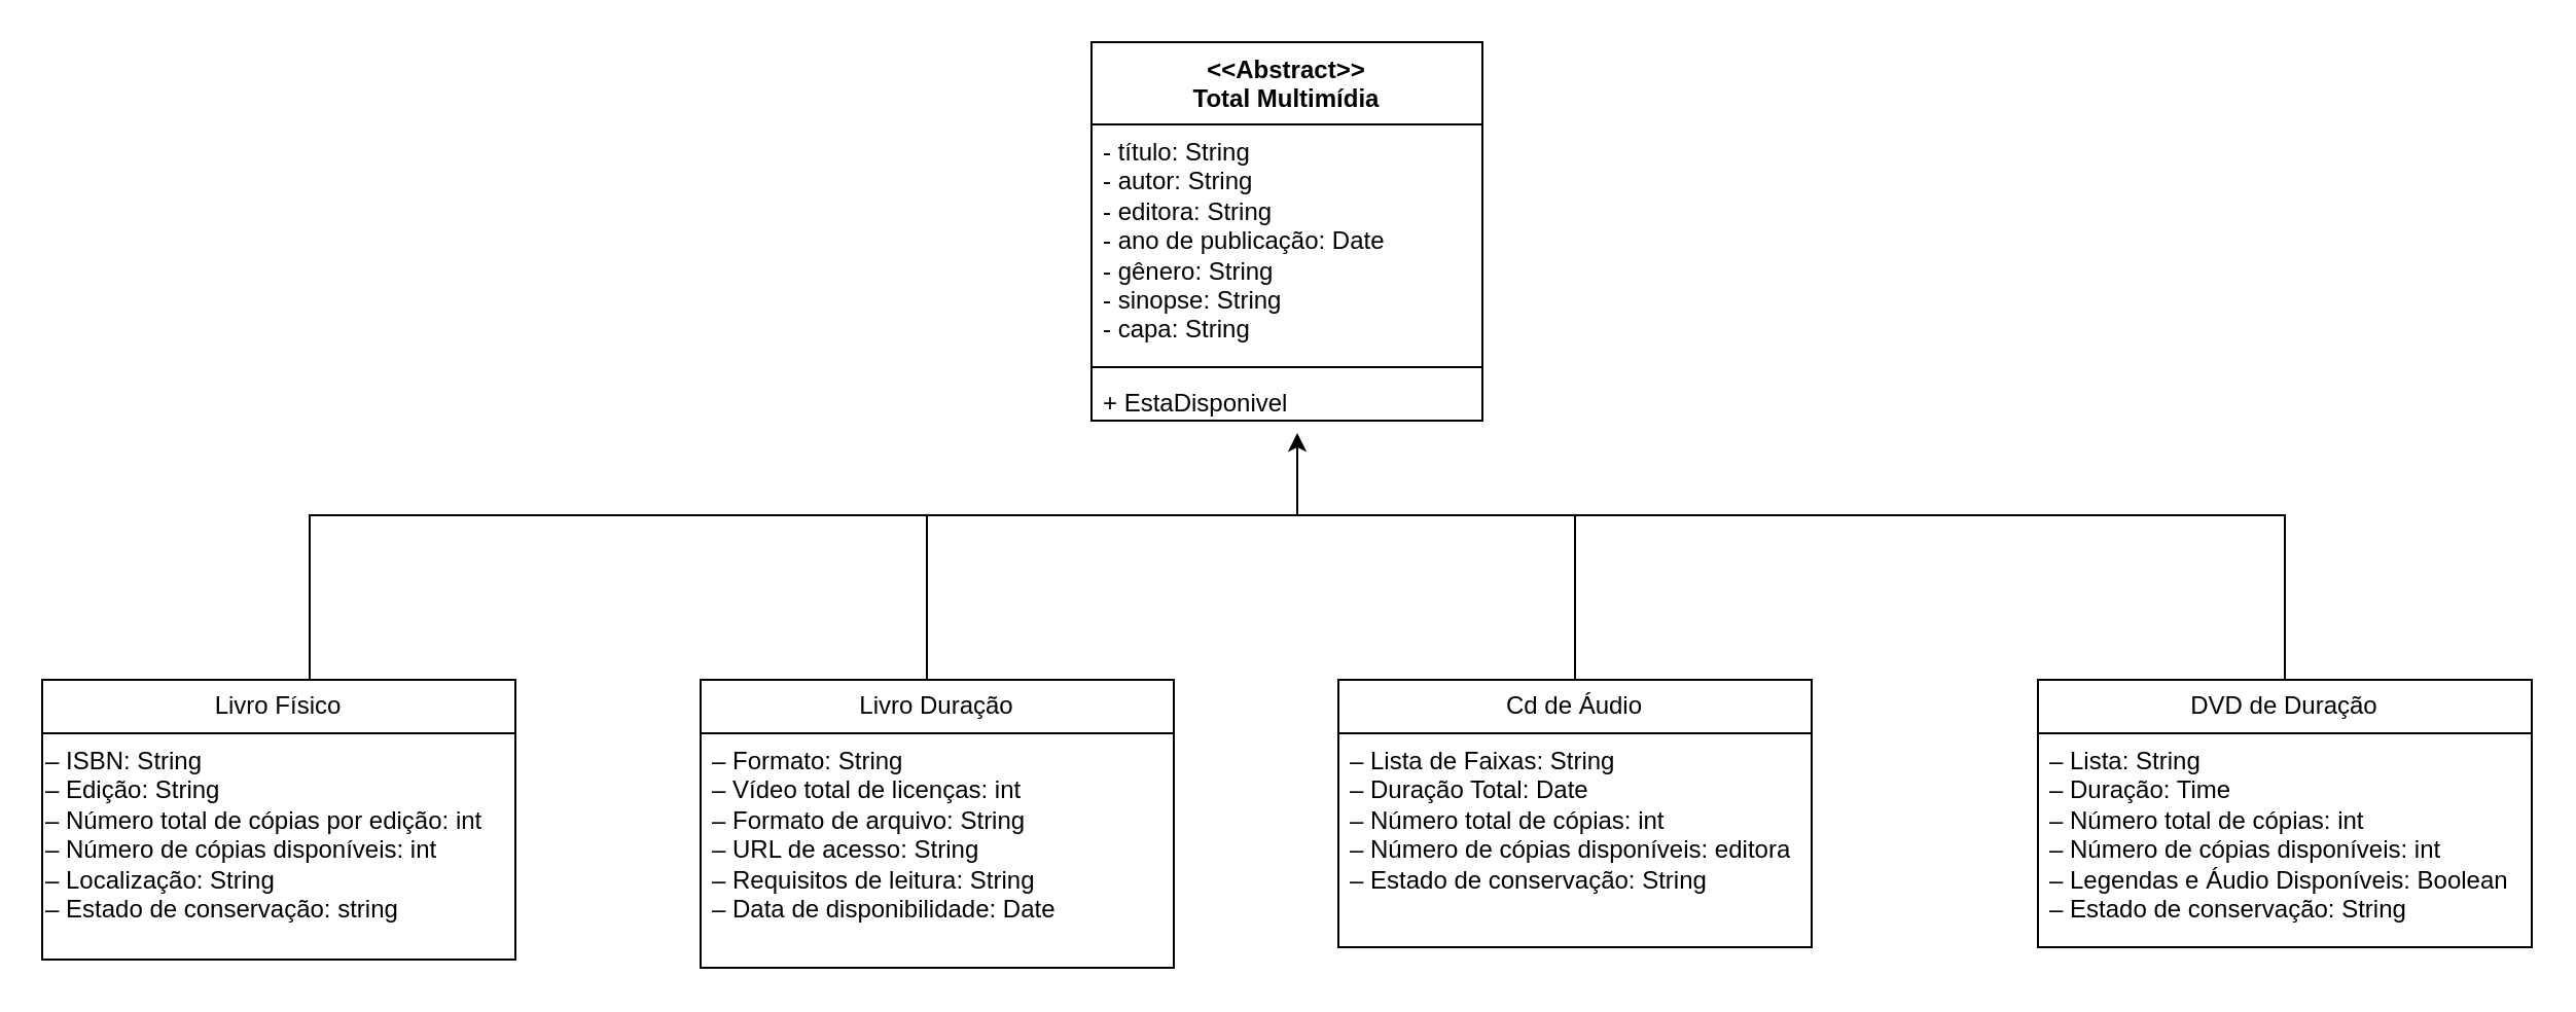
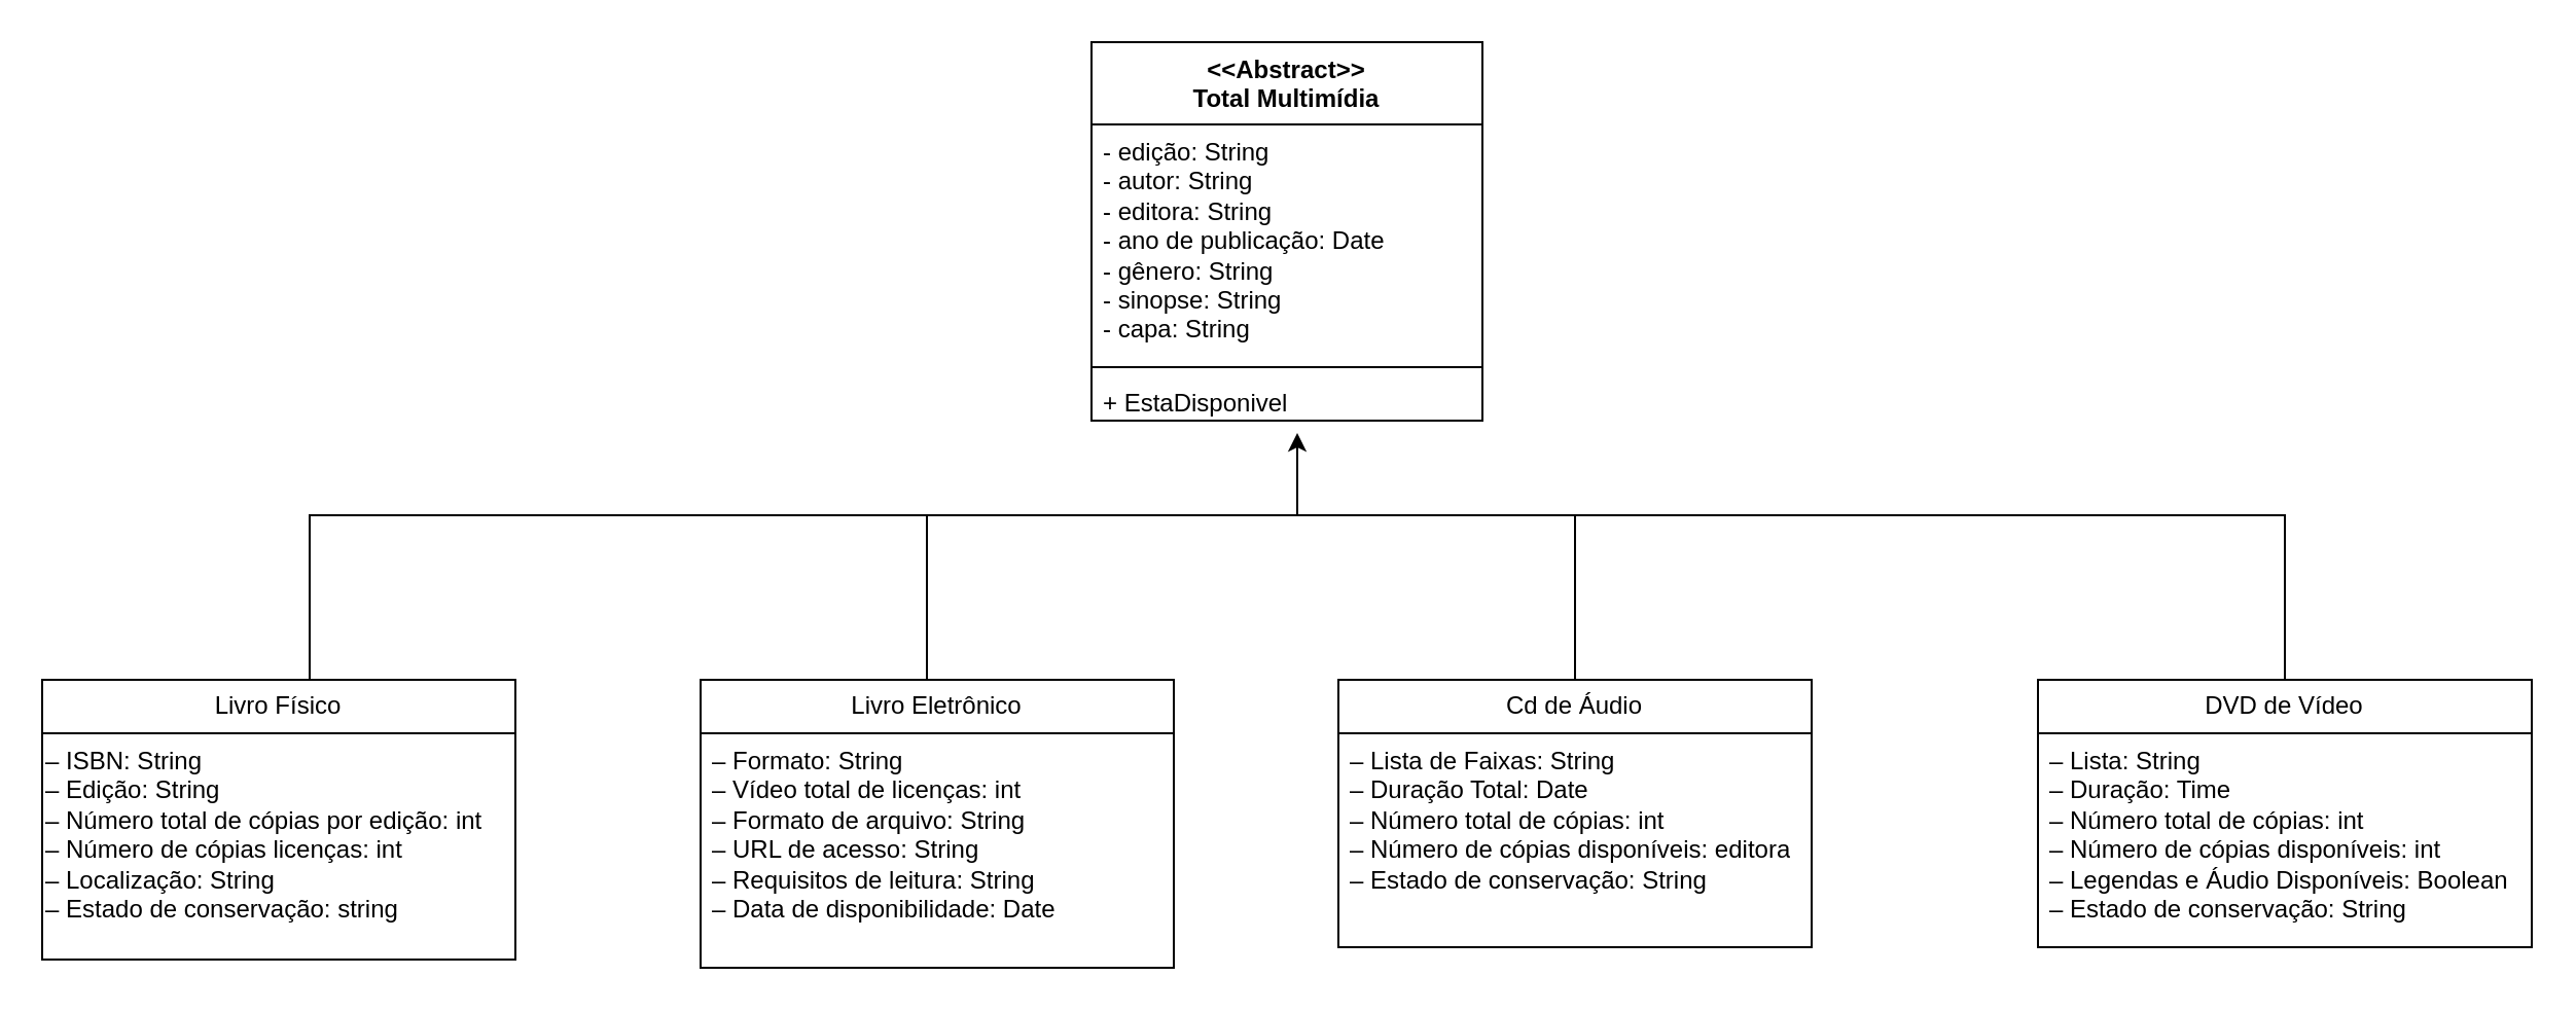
- <mxCell id="3" value="- título: String&#10;- autor: String&#10;- editora: String&#10;- ano de publicação: Date&#10;- gênero: String&#10;- sinopse: String&#10;- capa: String" style="text;strokeColor=none;fillColor=none;align=left;verticalAlign=top;spacingLeft=4;spacingRight=4;overflow=hidden;rotatable=0;points=[[0,0.5],[1,0.5]];portConstraint=eastwest;whiteSpace=wrap;html=1;" vertex="1" parent="2"><mxGeometry y="40" width="190" height="114" as="geometry" /></mxCell>
+ <mxCell id="3" value="- edição: String&#10;- autor: String&#10;- editora: String&#10;- ano de publicação: Date&#10;- gênero: String&#10;- sinopse: String&#10;- capa: String" style="text;strokeColor=none;fillColor=none;align=left;verticalAlign=top;spacingLeft=4;spacingRight=4;overflow=hidden;rotatable=0;points=[[0,0.5],[1,0.5]];portConstraint=eastwest;whiteSpace=wrap;html=1;" vertex="1" parent="2"><mxGeometry y="40" width="190" height="114" as="geometry" /></mxCell>
- <mxCell id="9" value="Livro Duração" style="swimlane;fontStyle=0;childLayout=stackLayout;horizontal=1;startSize=26;fillColor=none;horizontalStack=0;resizeParent=1;resizeParentMax=0;resizeLast=0;collapsible=1;marginBottom=0;whiteSpace=wrap;html=1;" vertex="1" parent="1"><mxGeometry x="340" y="330" width="230" height="140" as="geometry" /></mxCell>
+ <mxCell id="9" value="Livro Eletrônico" style="swimlane;fontStyle=0;childLayout=stackLayout;horizontal=1;startSize=26;fillColor=none;horizontalStack=0;resizeParent=1;resizeParentMax=0;resizeLast=0;collapsible=1;marginBottom=0;whiteSpace=wrap;html=1;" vertex="1" parent="1"><mxGeometry x="340" y="330" width="230" height="140" as="geometry" /></mxCell>
- <mxCell id="16" value="DVD de Duração" style="swimlane;fontStyle=0;childLayout=stackLayout;horizontal=1;startSize=26;fillColor=none;horizontalStack=0;resizeParent=1;resizeParentMax=0;resizeLast=0;collapsible=1;marginBottom=0;whiteSpace=wrap;html=1;" vertex="1" parent="1"><mxGeometry x="990" y="330" width="240" height="130" as="geometry" /></mxCell>
+ <mxCell id="16" value="DVD de Vídeo" style="swimlane;fontStyle=0;childLayout=stackLayout;horizontal=1;startSize=26;fillColor=none;horizontalStack=0;resizeParent=1;resizeParentMax=0;resizeLast=0;collapsible=1;marginBottom=0;whiteSpace=wrap;html=1;" vertex="1" parent="1"><mxGeometry x="990" y="330" width="240" height="130" as="geometry" /></mxCell>
- <mxCell id="7" value="– ISBN: String&#10;– Edição: String&#10;– Número total de cópias por edição: int&#10;– Número de cópias disponíveis: int&#10;– Localização: String&#10;– Estado de conservação: string" style="text;whiteSpace=wrap;" vertex="1" parent="6"><mxGeometry y="26" width="230" height="110" as="geometry" /></mxCell>
+ <mxCell id="7" value="– ISBN: String&#10;– Edição: String&#10;– Número total de cópias por edição: int&#10;– Número de cópias licenças: int&#10;– Localização: String&#10;– Estado de conservação: string" style="text;whiteSpace=wrap;" vertex="1" parent="6"><mxGeometry y="26" width="230" height="110" as="geometry" /></mxCell>
